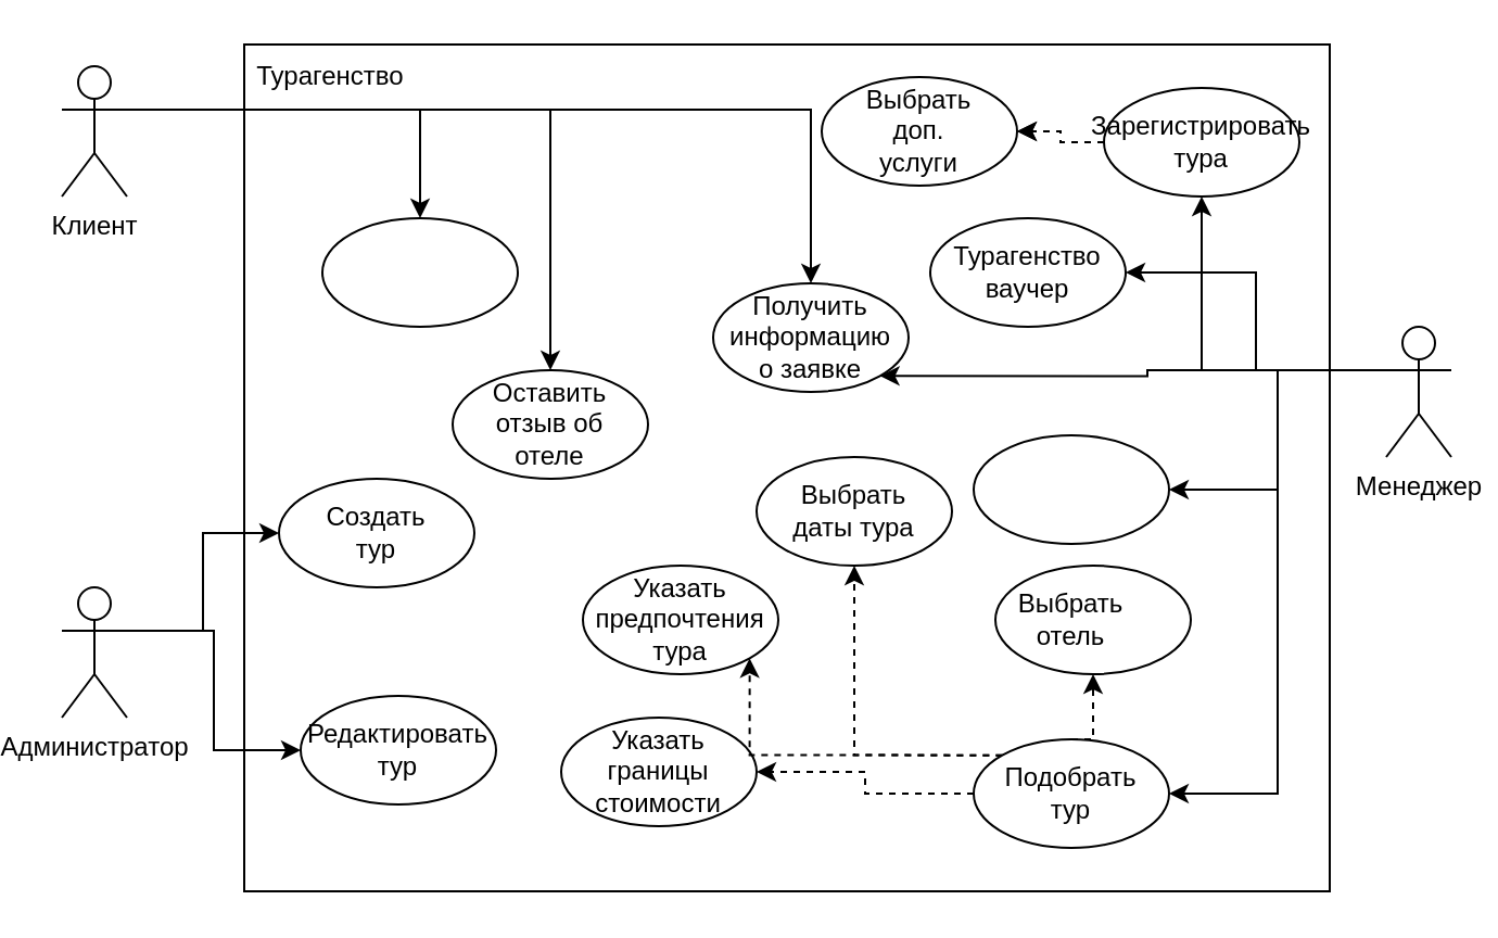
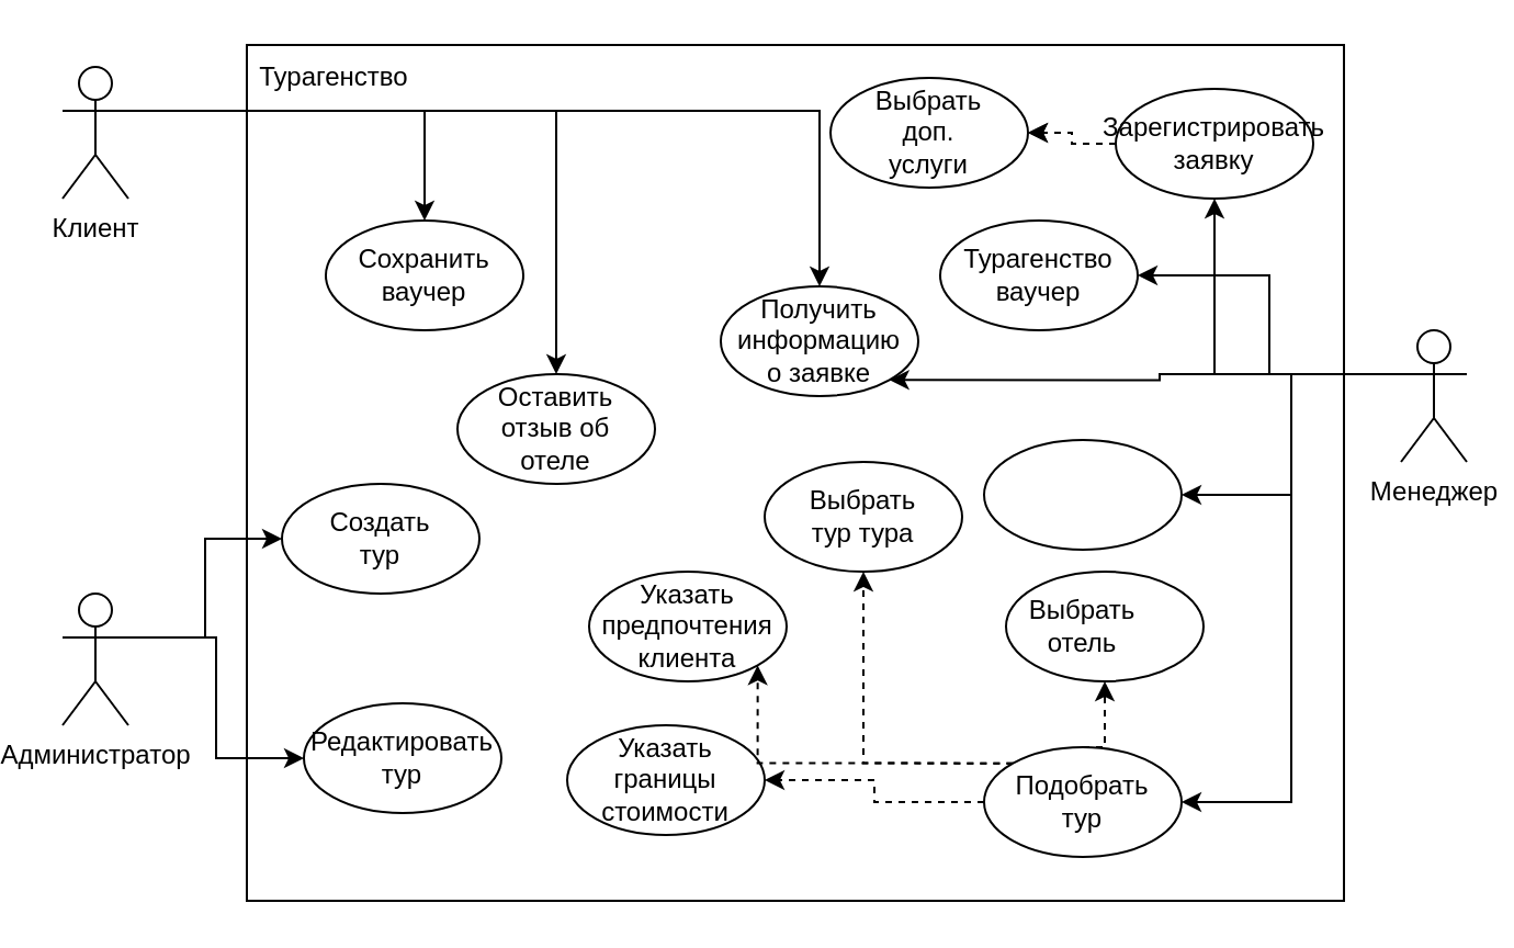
- <mxCell id="44" value="Зарегистрировать тура" style="text;html=1;strokeColor=none;fillColor=none;align=center;verticalAlign=middle;whiteSpace=wrap;rounded=0;" vertex="1" parent="1"><mxGeometry x="515" y="50" width="60" height="30" as="geometry" /></mxCell>
+ <mxCell id="44" value="Зарегистрировать заявку" style="text;html=1;strokeColor=none;fillColor=none;align=center;verticalAlign=middle;whiteSpace=wrap;rounded=0;" vertex="1" parent="1"><mxGeometry x="515" y="50" width="60" height="30" as="geometry" /></mxCell>
+ <mxCell id="38" value="Сохранить ваучер" style="text;html=1;strokeColor=none;fillColor=none;align=center;verticalAlign=middle;whiteSpace=wrap;rounded=0;" vertex="1" parent="1"><mxGeometry x="155" y="110" width="60" height="30" as="geometry" /></mxCell>
- <mxCell id="48" value="Выбрать даты тура" style="text;html=1;strokeColor=none;fillColor=none;align=center;verticalAlign=middle;whiteSpace=wrap;rounded=0;" vertex="1" parent="1"><mxGeometry x="355" y="220" width="60" height="30" as="geometry" /></mxCell>
+ <mxCell id="48" value="Выбрать тур тура" style="text;html=1;strokeColor=none;fillColor=none;align=center;verticalAlign=middle;whiteSpace=wrap;rounded=0;" vertex="1" parent="1"><mxGeometry x="355" y="220" width="60" height="30" as="geometry" /></mxCell>
- <mxCell id="47" value="Указать предпочтения тура" style="text;html=1;strokeColor=none;fillColor=none;align=center;verticalAlign=middle;whiteSpace=wrap;rounded=0;" vertex="1" parent="1"><mxGeometry x="275" y="270" width="60" height="30" as="geometry" /></mxCell>
+ <mxCell id="47" value="Указать предпочтения клиента" style="text;html=1;strokeColor=none;fillColor=none;align=center;verticalAlign=middle;whiteSpace=wrap;rounded=0;" vertex="1" parent="1"><mxGeometry x="275" y="270" width="60" height="30" as="geometry" /></mxCell>
